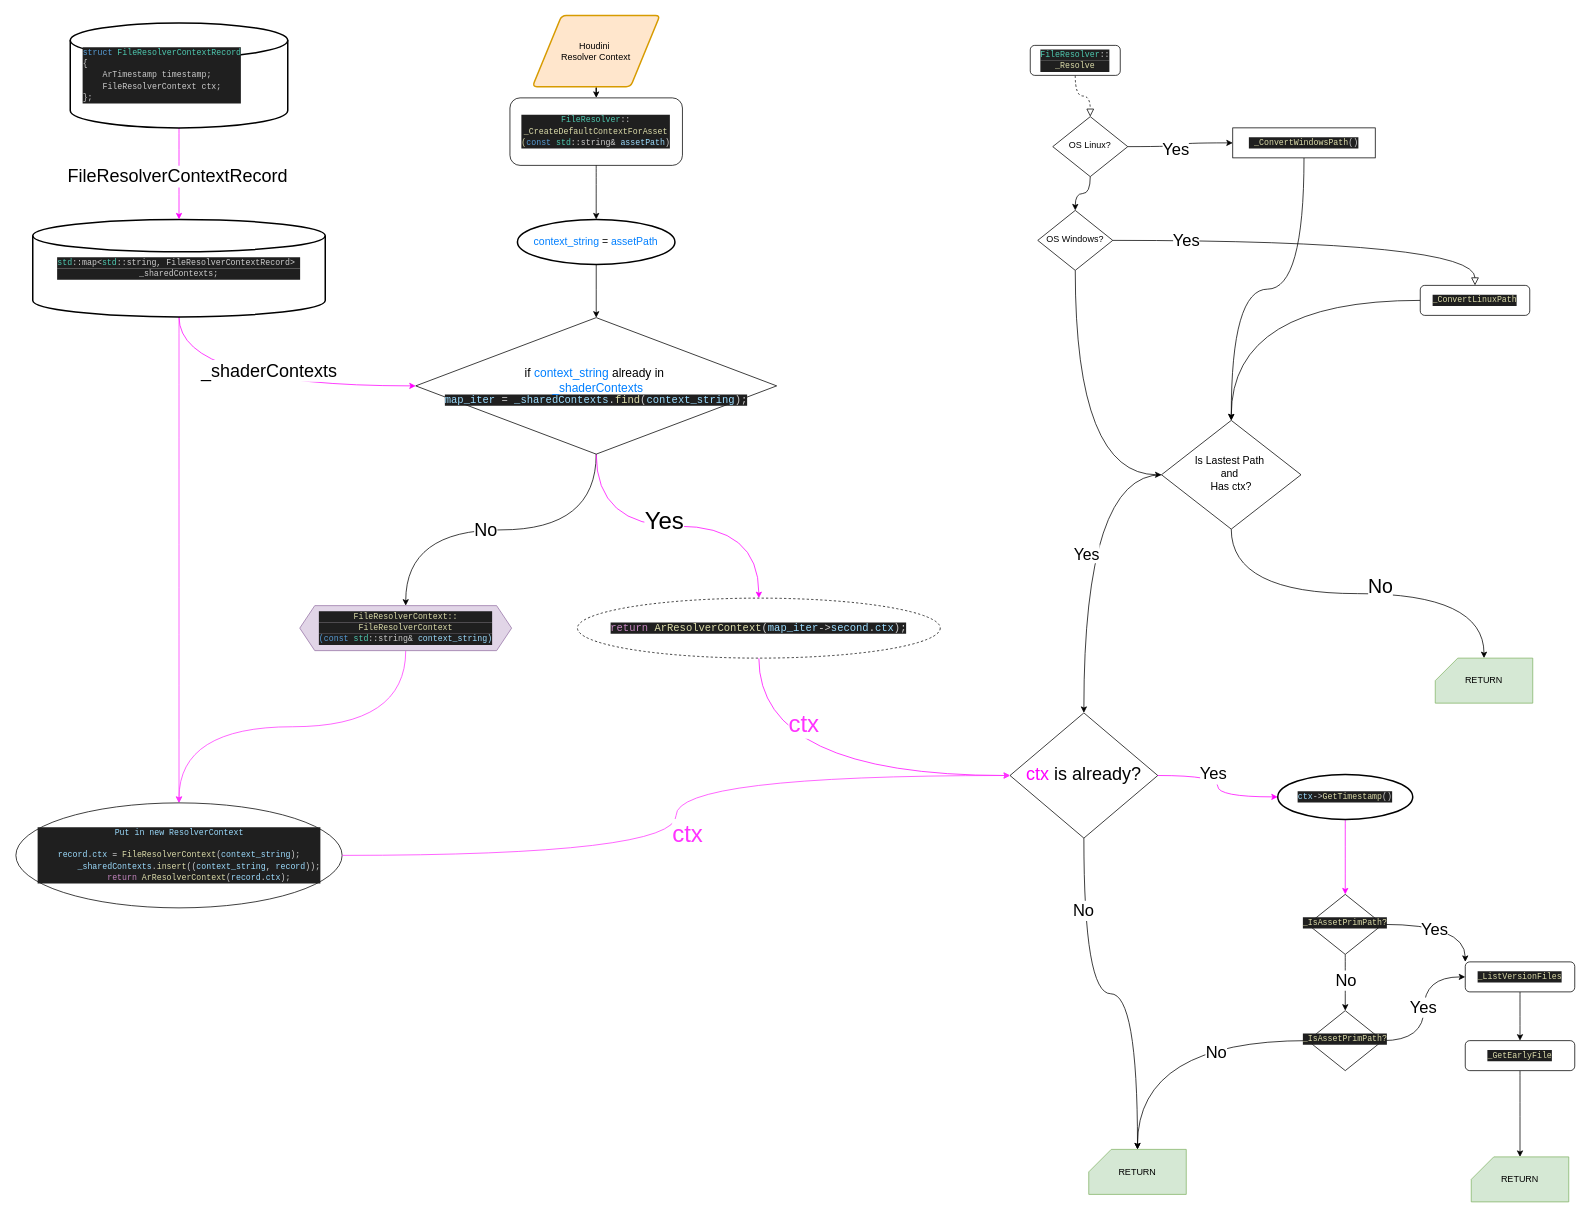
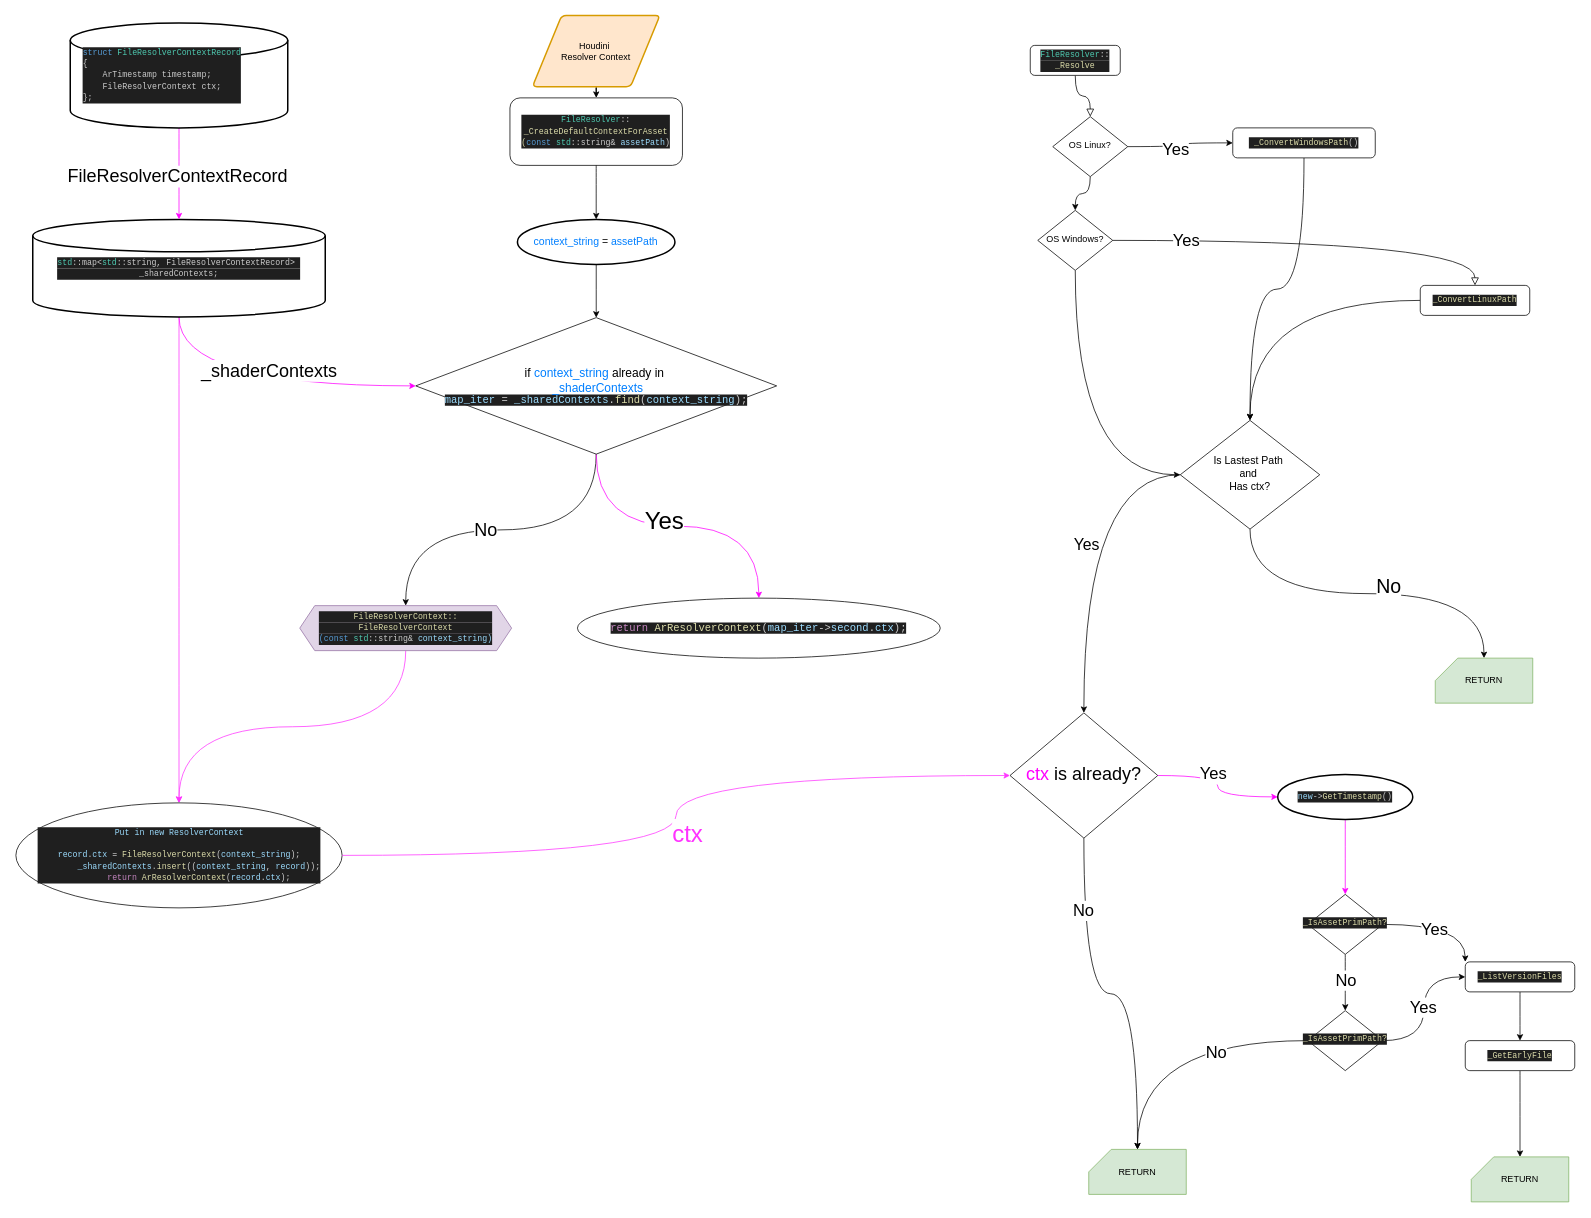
- <mxCell id="2" value="" style="rounded=0;html=1;jettySize=auto;orthogonalLoop=1;fontSize=11;endArrow=block;endFill=0;endSize=8;strokeWidth=1;shadow=0;labelBackgroundColor=none;edgeStyle=orthogonalEdgeStyle;curved=1;dashed=1;" parent="1" source="3" target="7" edge="1"><mxGeometry relative="1" as="geometry" /></mxCell>
+ <mxCell id="2" value="" style="rounded=0;html=1;jettySize=auto;orthogonalLoop=1;fontSize=11;endArrow=block;endFill=0;endSize=8;strokeWidth=1;shadow=0;labelBackgroundColor=none;edgeStyle=orthogonalEdgeStyle;curved=1;" parent="1" source="3" target="7" edge="1"><mxGeometry relative="1" as="geometry" /></mxCell>
- <mxCell id="9" value="&lt;div style=&quot;color: rgb(204, 204, 204); background-color: rgb(31, 31, 31); font-family: Monaco, Consolas, &amp;quot;Courier New&amp;quot;, monospace, Consolas, &amp;quot;Courier New&amp;quot;, monospace; font-size: 11px; line-height: 15px; white-space: pre;&quot;&gt;&amp;nbsp;&lt;span style=&quot;color: #dcdcaa;&quot;&gt;_ConvertWindowsPath&lt;/span&gt;()&lt;/div&gt;" style="whiteSpace=wrap;html=1;fontSize=12;glass=0;strokeWidth=1;shadow=0;rounded=0;" parent="1" vertex="1"><mxGeometry x="1643" y="170" width="190" height="40" as="geometry" /></mxCell>
+ <mxCell id="9" value="&lt;div style=&quot;color: rgb(204, 204, 204); background-color: rgb(31, 31, 31); font-family: Monaco, Consolas, &amp;quot;Courier New&amp;quot;, monospace, Consolas, &amp;quot;Courier New&amp;quot;, monospace; font-size: 11px; line-height: 15px; white-space: pre;&quot;&gt;&amp;nbsp;&lt;span style=&quot;color: #dcdcaa;&quot;&gt;_ConvertWindowsPath&lt;/span&gt;()&lt;/div&gt;" style="rounded=1;whiteSpace=wrap;html=1;fontSize=12;glass=0;strokeWidth=1;shadow=0;" parent="1" vertex="1"><mxGeometry x="1643" y="170" width="190" height="40" as="geometry" /></mxCell>
- <mxCell id="20" value="&lt;font style=&quot;font-size: 14px;&quot;&gt;Is Lastest Path&amp;nbsp;&lt;/font&gt;&lt;div style=&quot;font-size: 14px;&quot;&gt;&lt;font style=&quot;font-size: 14px;&quot;&gt;and&amp;nbsp;&lt;/font&gt;&lt;/div&gt;&lt;div style=&quot;font-size: 14px;&quot;&gt;&lt;font style=&quot;font-size: 14px;&quot;&gt;Has ctx?&lt;/font&gt;&lt;/div&gt;" style="rhombus;whiteSpace=wrap;html=1;shadow=0;fontFamily=Helvetica;fontSize=12;align=center;strokeWidth=1;spacing=6;spacingTop=-4;" parent="1" vertex="1"><mxGeometry x="1548" y="560" width="186" height="145" as="geometry" /></mxCell>
+ <mxCell id="20" value="&lt;font style=&quot;font-size: 14px;&quot;&gt;Is Lastest Path&amp;nbsp;&lt;/font&gt;&lt;div style=&quot;font-size: 14px;&quot;&gt;&lt;font style=&quot;font-size: 14px;&quot;&gt;and&amp;nbsp;&lt;/font&gt;&lt;/div&gt;&lt;div style=&quot;font-size: 14px;&quot;&gt;&lt;font style=&quot;font-size: 14px;&quot;&gt;Has ctx?&lt;/font&gt;&lt;/div&gt;" style="rhombus;whiteSpace=wrap;html=1;shadow=0;fontFamily=Helvetica;fontSize=12;align=center;strokeWidth=1;spacing=6;spacingTop=-4;" parent="1" vertex="1"><mxGeometry x="1573" y="560" width="186" height="145" as="geometry" /></mxCell>
- <mxCell id="68" value="&lt;div style=&quot;color: rgb(204, 204, 204); background-color: rgb(31, 31, 31); font-family: Monaco, Consolas, &amp;quot;Courier New&amp;quot;, monospace, Consolas, &amp;quot;Courier New&amp;quot;, monospace; font-size: 14px; line-height: 15px; white-space: pre;&quot;&gt;&lt;span style=&quot;color: #c586c0;&quot;&gt;return&lt;/span&gt; &lt;span style=&quot;color: #dcdcaa;&quot;&gt;ArResolverContext&lt;/span&gt;(&lt;span style=&quot;color: #9cdcfe;&quot;&gt;map_iter&lt;/span&gt;-&amp;gt;&lt;span style=&quot;color: #9cdcfe;&quot;&gt;second&lt;/span&gt;.&lt;span style=&quot;color: #9cdcfe;&quot;&gt;ctx&lt;/span&gt;);&lt;/div&gt;" style="ellipse;whiteSpace=wrap;html=1;dashed=1;" parent="1" vertex="1"><mxGeometry x="769.25" y="797" width="483.75" height="80" as="geometry" /></mxCell>
+ <mxCell id="68" value="&lt;div style=&quot;color: rgb(204, 204, 204); background-color: rgb(31, 31, 31); font-family: Monaco, Consolas, &amp;quot;Courier New&amp;quot;, monospace, Consolas, &amp;quot;Courier New&amp;quot;, monospace; font-size: 14px; line-height: 15px; white-space: pre;&quot;&gt;&lt;span style=&quot;color: #c586c0;&quot;&gt;return&lt;/span&gt; &lt;span style=&quot;color: #dcdcaa;&quot;&gt;ArResolverContext&lt;/span&gt;(&lt;span style=&quot;color: #9cdcfe;&quot;&gt;map_iter&lt;/span&gt;-&amp;gt;&lt;span style=&quot;color: #9cdcfe;&quot;&gt;second&lt;/span&gt;.&lt;span style=&quot;color: #9cdcfe;&quot;&gt;ctx&lt;/span&gt;);&lt;/div&gt;" style="ellipse;whiteSpace=wrap;html=1;" parent="1" vertex="1"><mxGeometry x="769.25" y="797" width="483.75" height="80" as="geometry" /></mxCell>
- <mxCell id="45" style="edgeStyle=orthogonalEdgeStyle;rounded=0;orthogonalLoop=1;jettySize=auto;html=1;entryX=0;entryY=0.5;entryDx=0;entryDy=0;curved=1;strokeColor=#FF00FF;exitX=0.5;exitY=1;exitDx=0;exitDy=0;" parent="1" source="68" target="39" edge="1"><mxGeometry relative="1" as="geometry" /></mxCell>
- <mxCell id="46" value="ctx" style="edgeLabel;html=1;align=center;verticalAlign=middle;resizable=0;points=[];fontSize=32;fontColor=#FF33FF;" parent="45" vertex="1" connectable="0"><mxGeometry x="-0.018" y="-1" relative="1" as="geometry"><mxPoint x="-25" y="-70" as="offset" /></mxGeometry></mxCell>
- <mxCell id="54" value="&lt;div style=&quot;color: rgb(204, 204, 204); background-color: rgb(31, 31, 31); font-family: Monaco, Consolas, &amp;quot;Courier New&amp;quot;, monospace, Consolas, &amp;quot;Courier New&amp;quot;, monospace; font-size: 11px; line-height: 15px; white-space: pre;&quot;&gt;&lt;span style=&quot;color: #9cdcfe;&quot;&gt;ctx&lt;/span&gt;-&amp;gt;&lt;span style=&quot;color: #dcdcaa;&quot;&gt;GetTimestamp&lt;/span&gt;()&lt;/div&gt;" style="strokeWidth=2;html=1;shape=mxgraph.flowchart.start_1;whiteSpace=wrap;" parent="1" vertex="1"><mxGeometry x="1703" y="1032" width="180" height="60" as="geometry" /></mxCell>
+ <mxCell id="54" value="&lt;div style=&quot;color: rgb(204, 204, 204); background-color: rgb(31, 31, 31); font-family: Monaco, Consolas, &amp;quot;Courier New&amp;quot;, monospace, Consolas, &amp;quot;Courier New&amp;quot;, monospace; font-size: 11px; line-height: 15px; white-space: pre;&quot;&gt;&lt;span style=&quot;color: #9cdcfe;&quot;&gt;new&lt;/span&gt;-&amp;gt;&lt;span style=&quot;color: #dcdcaa;&quot;&gt;GetTimestamp&lt;/span&gt;()&lt;/div&gt;" style="strokeWidth=2;html=1;shape=mxgraph.flowchart.start_1;whiteSpace=wrap;" parent="1" vertex="1"><mxGeometry x="1703" y="1032" width="180" height="60" as="geometry" /></mxCell>
